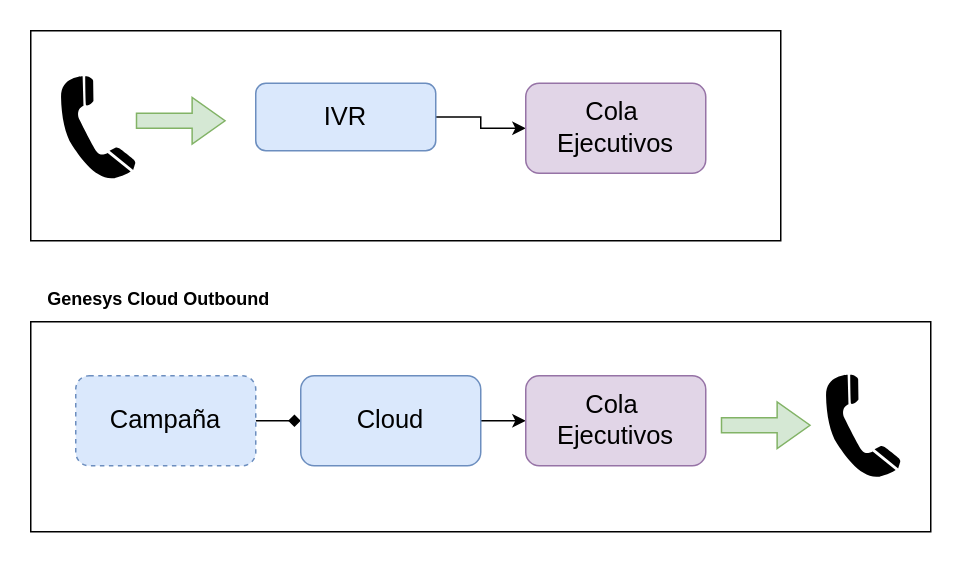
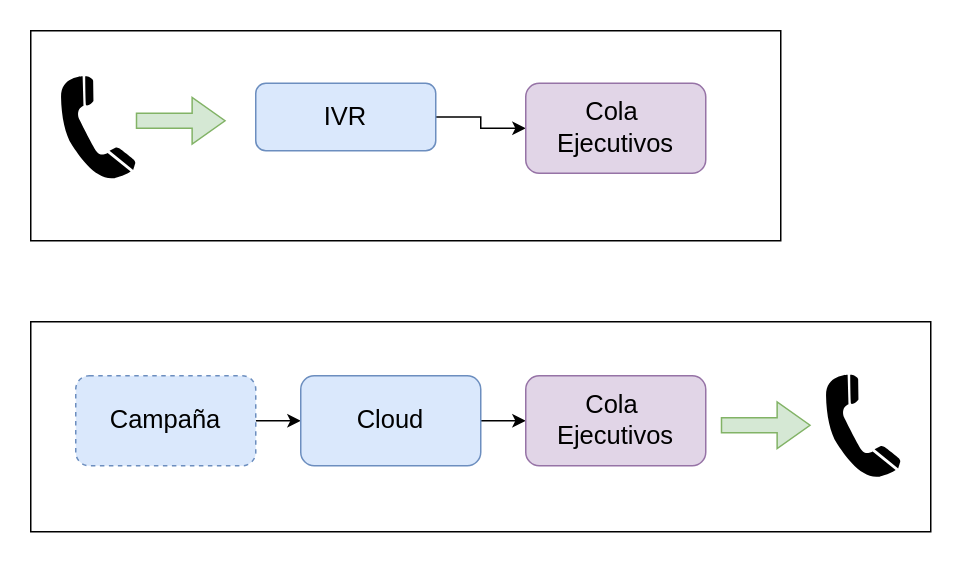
- <mxCell id="7" value="&lt;b&gt;Genesys Cloud Outbound&lt;/b&gt;" style="text;html=1;align=center;verticalAlign=middle;resizable=0;points=[];autosize=1;strokeColor=none;fillColor=none;" vertex="1" parent="1"><mxGeometry x="20" y="184" width="170" height="30" as="geometry" /></mxCell>
- <mxCell id="12" style="edgeStyle=orthogonalEdgeStyle;rounded=0;orthogonalLoop=1;jettySize=auto;html=1;entryX=0;entryY=0.5;entryDx=0;entryDy=0;endArrow=diamond;" edge="1" parent="1" source="13" target="15"><mxGeometry relative="1" as="geometry" /></mxCell>
+ <mxCell id="12" style="edgeStyle=orthogonalEdgeStyle;rounded=0;orthogonalLoop=1;jettySize=auto;html=1;entryX=0;entryY=0.5;entryDx=0;entryDy=0;" edge="1" parent="1" source="13" target="15"><mxGeometry relative="1" as="geometry" /></mxCell>
